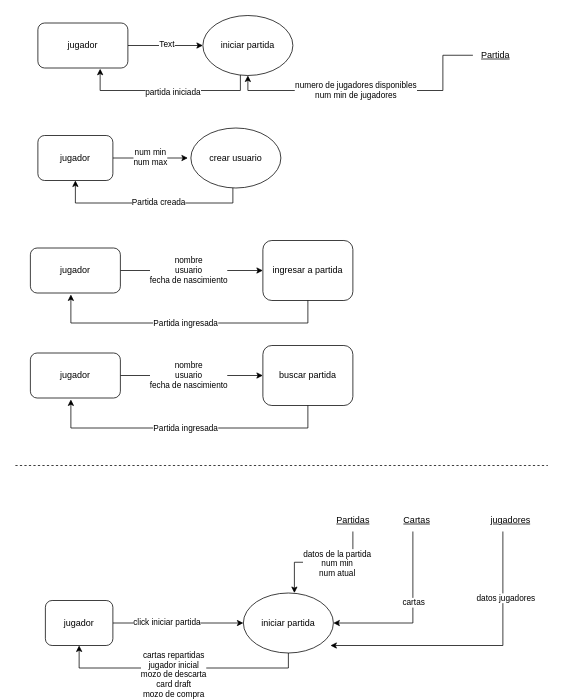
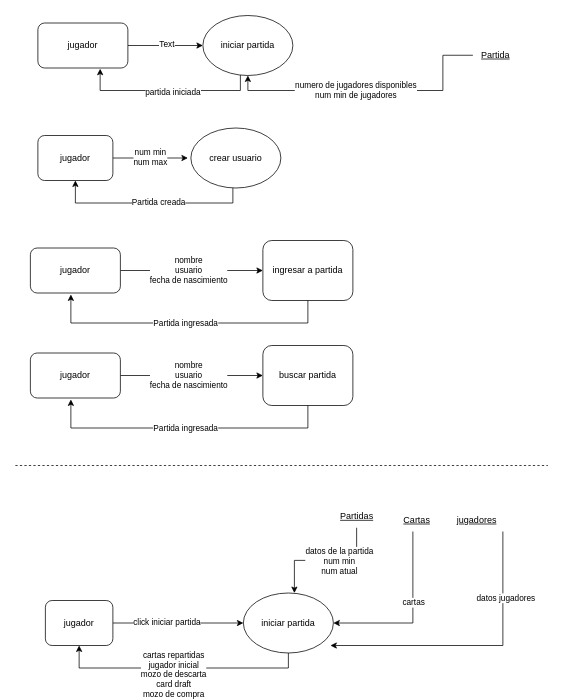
- <mxCell id="36" value="&lt;u&gt;Partidas&lt;/u&gt;" style="text;html=1;align=center;verticalAlign=middle;resizable=0;points=[];autosize=1;strokeColor=none;fillColor=none;" vertex="1" parent="1"><mxGeometry x="435" y="678" width="70" height="30" as="geometry" /></mxCell>
+ <mxCell id="36" value="&lt;u&gt;Partidas&lt;/u&gt;" style="text;html=1;align=center;verticalAlign=middle;resizable=0;points=[];autosize=1;strokeColor=none;fillColor=none;" vertex="1" parent="1"><mxGeometry x="440" y="673" width="70" height="30" as="geometry" /></mxCell>
- <mxCell id="42" value="&lt;u&gt;jugadores&lt;/u&gt;" style="text;html=1;align=center;verticalAlign=middle;resizable=0;points=[];autosize=1;strokeColor=none;fillColor=none;" vertex="1" parent="1"><mxGeometry x="640" y="678" width="80" height="30" as="geometry" /></mxCell>
+ <mxCell id="42" value="&lt;u&gt;jugadores&lt;/u&gt;" style="text;html=1;align=center;verticalAlign=middle;resizable=0;points=[];autosize=1;strokeColor=none;fillColor=none;" vertex="1" parent="1"><mxGeometry x="595" y="678" width="80" height="30" as="geometry" /></mxCell>
